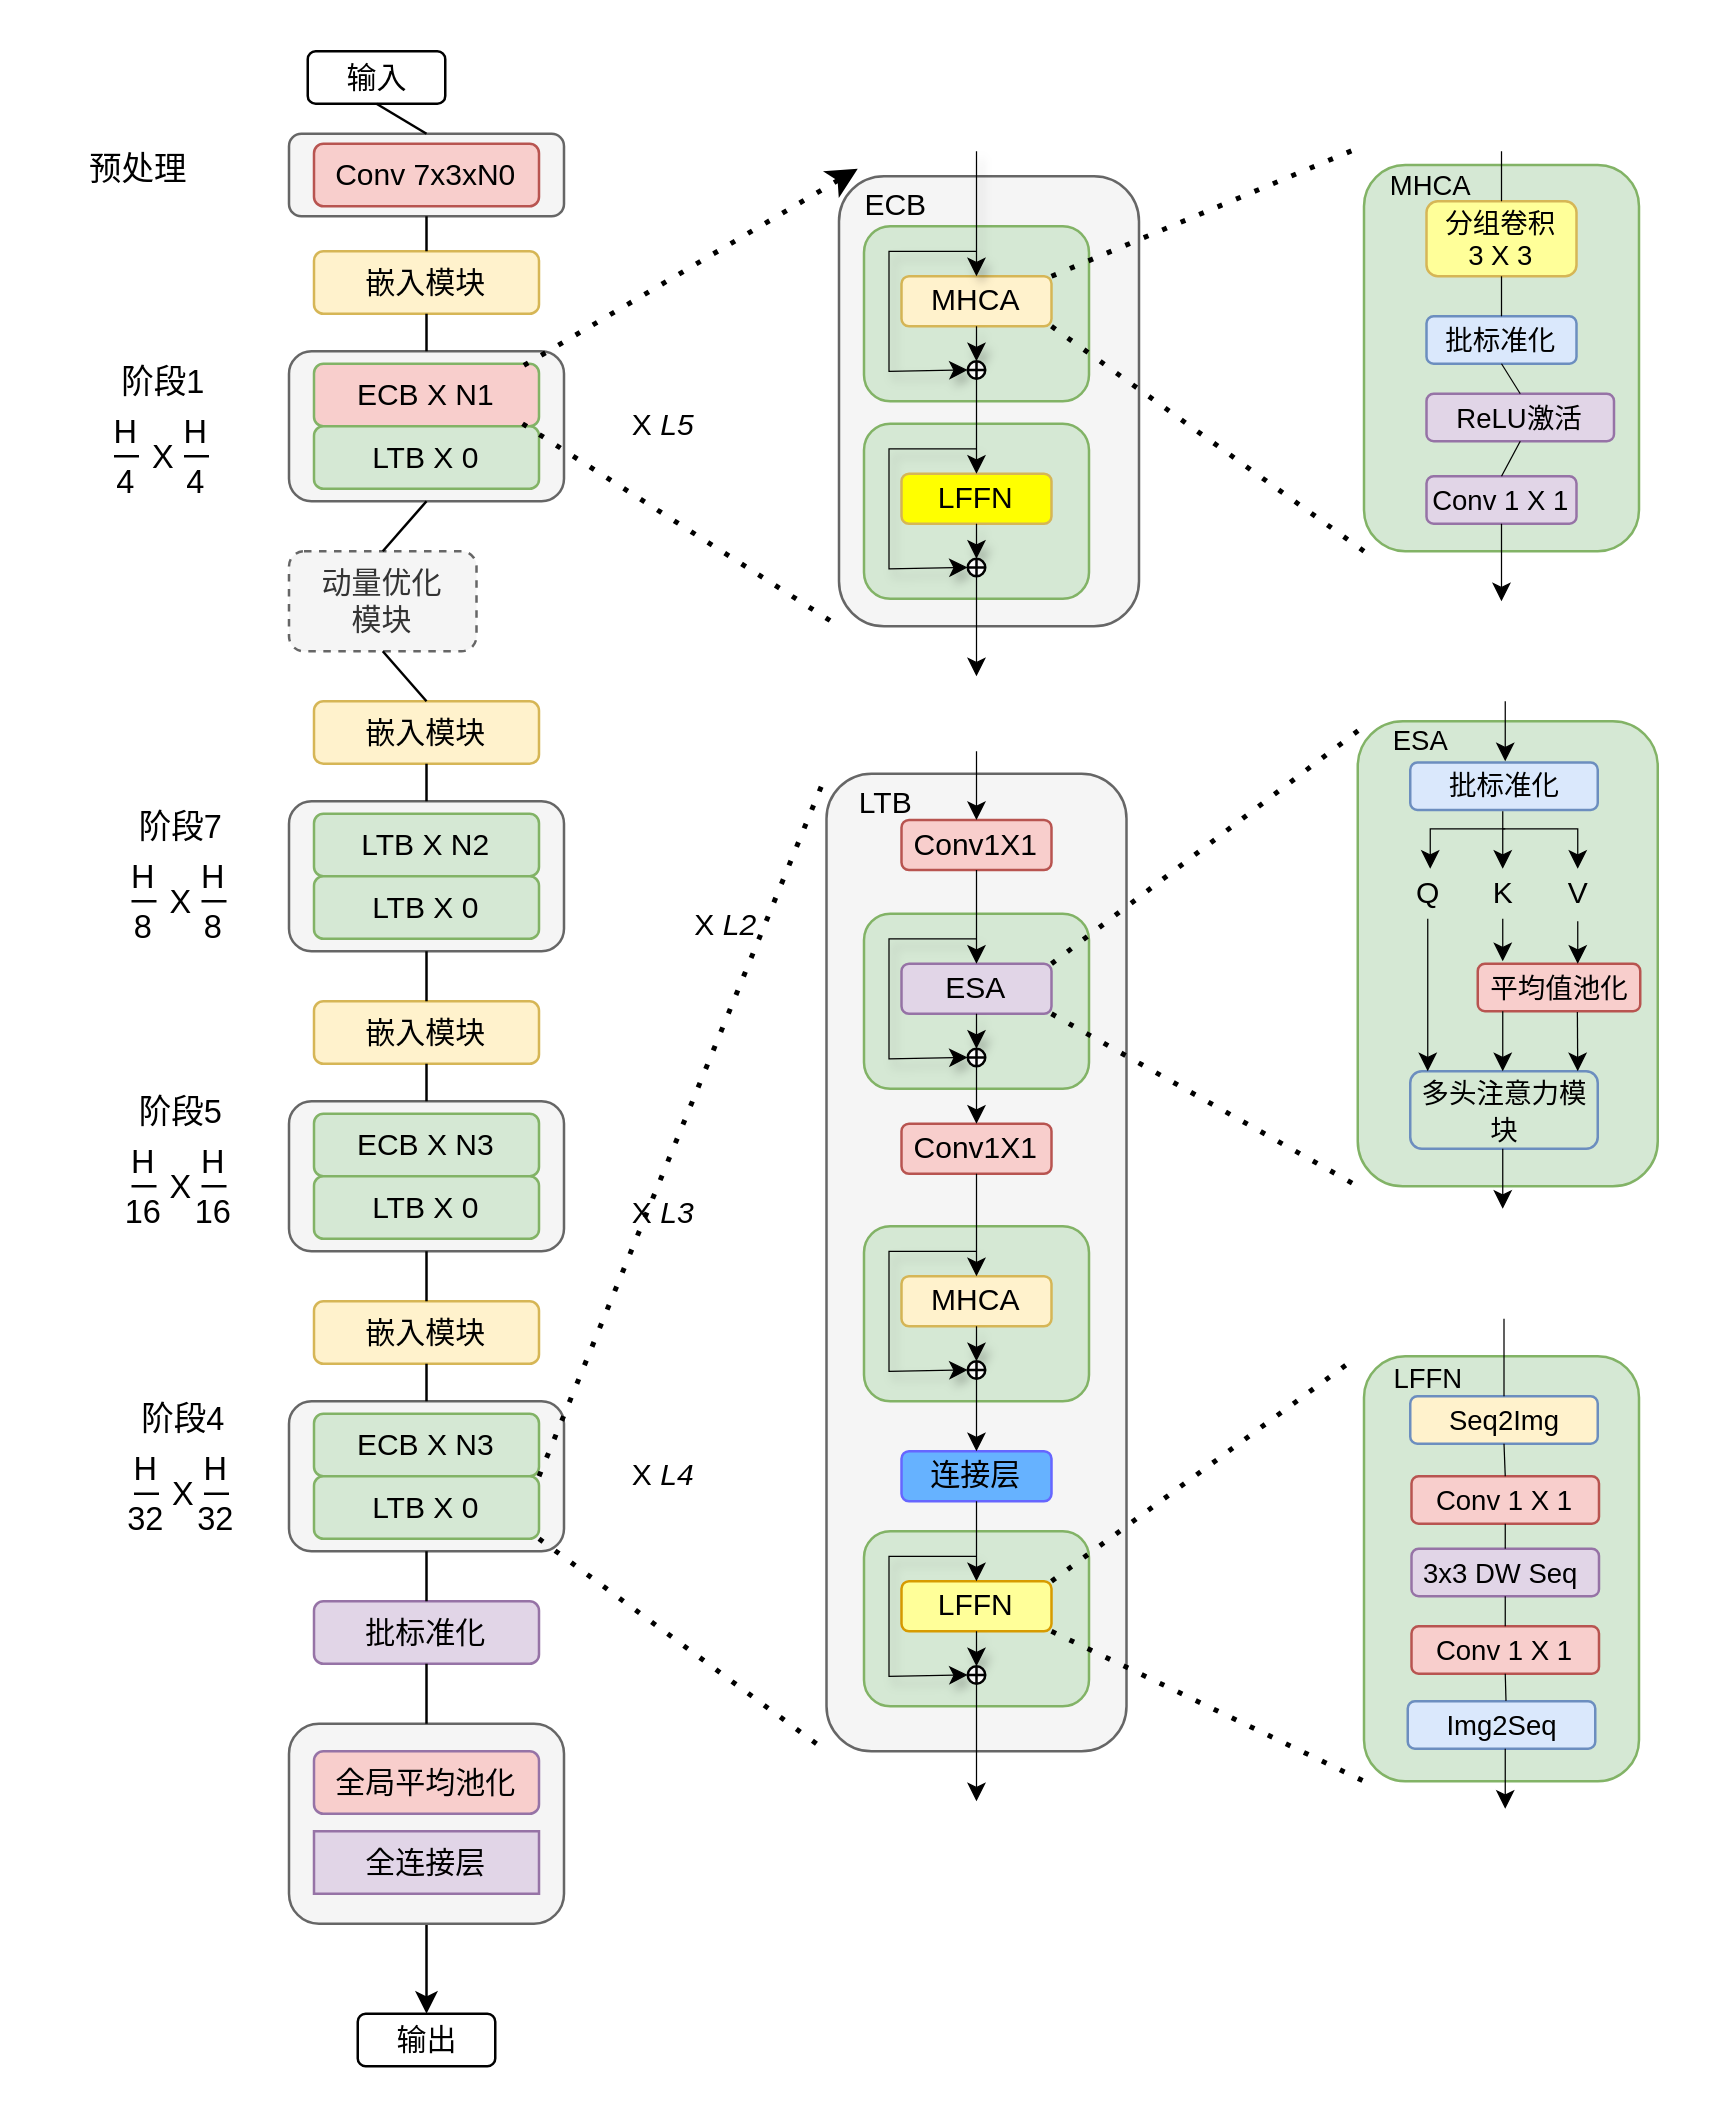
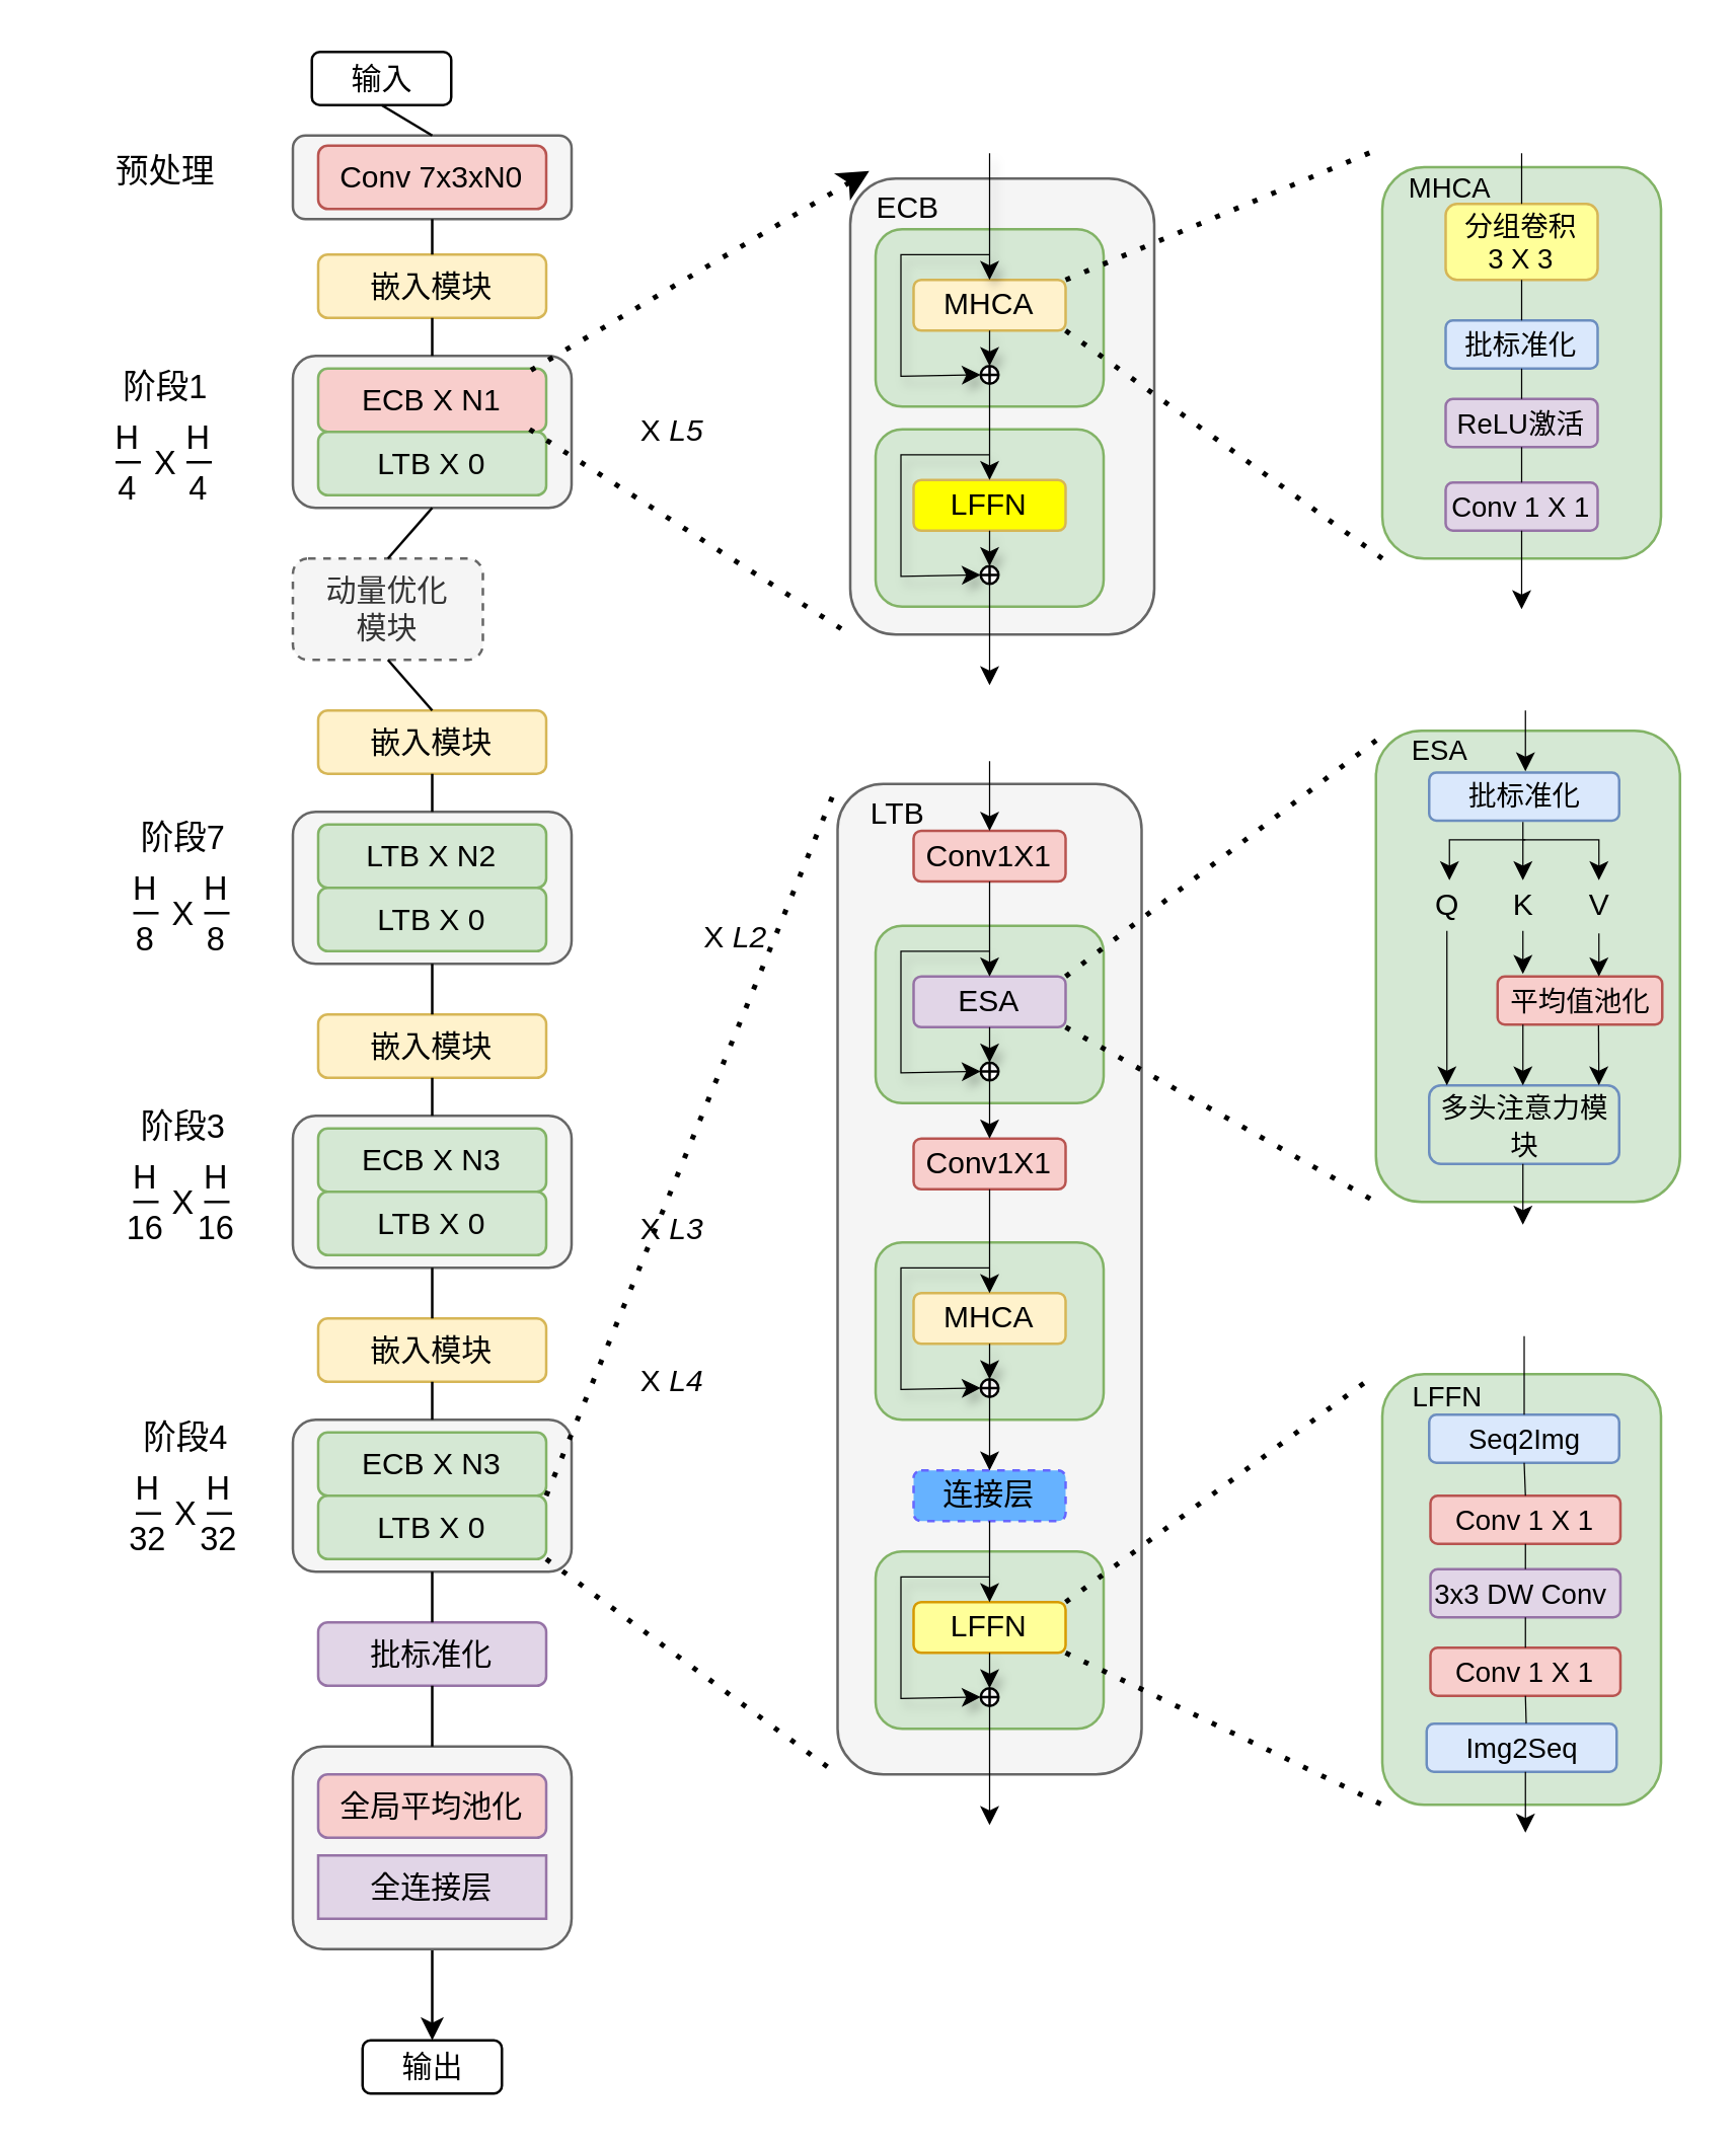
- <mxCell id="40" value="&lt;font style=&quot;font-size: 13px;&quot;&gt;预处理&lt;/font&gt;" style="text;html=1;align=center;verticalAlign=middle;whiteSpace=wrap;rounded=0;" vertex="1" parent="1"><mxGeometry x="25" y="52" width="60" height="30" as="geometry" /></mxCell>
+ <mxCell id="40" value="&lt;font style=&quot;font-size: 13px;&quot;&gt;预处理&lt;/font&gt;" style="text;html=1;align=center;verticalAlign=middle;whiteSpace=wrap;rounded=0;" vertex="1" parent="1"><mxGeometry x="35" y="52" width="60" height="30" as="geometry" /></mxCell>
- <mxCell id="126" value="&lt;span style=&quot;font-size: 11px;&quot;&gt;ReLU激活&lt;/span&gt;" style="rounded=1;whiteSpace=wrap;html=1;fillColor=#e1d5e7;strokeColor=#9673a6;" vertex="1" parent="1"><mxGeometry x="570" y="157" width="75" height="19" as="geometry" /></mxCell>
+ <mxCell id="126" value="&lt;span style=&quot;font-size: 11px;&quot;&gt;ReLU激活&lt;/span&gt;" style="rounded=1;whiteSpace=wrap;html=1;fillColor=#e1d5e7;strokeColor=#9673a6;" vertex="1" parent="1"><mxGeometry x="570" y="157" width="60" height="19" as="geometry" /></mxCell>
- <mxCell id="57" value="&lt;span style=&quot;font-size: 13px;&quot;&gt;阶段5&lt;/span&gt;" style="text;html=1;align=center;verticalAlign=middle;whiteSpace=wrap;rounded=0;" vertex="1" parent="1"><mxGeometry x="42" y="429" width="60" height="30" as="geometry" /></mxCell>
+ <mxCell id="57" value="&lt;span style=&quot;font-size: 13px;&quot;&gt;阶段3&lt;/span&gt;" style="text;html=1;align=center;verticalAlign=middle;whiteSpace=wrap;rounded=0;" vertex="1" parent="1"><mxGeometry x="42" y="429" width="60" height="30" as="geometry" /></mxCell>
- <mxCell id="153" value="&lt;span style=&quot;font-size: 11px;&quot;&gt;Seq2Img&lt;/span&gt;" style="rounded=1;whiteSpace=wrap;html=1;fillColor=#fff2cc;strokeColor=#6c8ebf;" vertex="1" parent="1"><mxGeometry x="563.5" y="558" width="75" height="19" as="geometry" /></mxCell>
+ <mxCell id="153" value="&lt;span style=&quot;font-size: 11px;&quot;&gt;Seq2Img&lt;/span&gt;" style="rounded=1;whiteSpace=wrap;html=1;fillColor=#dae8fc;strokeColor=#6c8ebf;" vertex="1" parent="1"><mxGeometry x="563.5" y="558" width="75" height="19" as="geometry" /></mxCell>
- <mxCell id="76" value="X &lt;i&gt;L4&lt;/i&gt;" style="text;html=1;align=center;verticalAlign=middle;whiteSpace=wrap;rounded=0;" vertex="1" parent="1"><mxGeometry x="235" y="575" width="60" height="30" as="geometry" /></mxCell>
+ <mxCell id="76" value="X &lt;i&gt;L4&lt;/i&gt;" style="text;html=1;align=center;verticalAlign=middle;whiteSpace=wrap;rounded=0;" vertex="1" parent="1"><mxGeometry x="235" y="530" width="60" height="30" as="geometry" /></mxCell>
- <mxCell id="107" value="连接层" style="rounded=1;whiteSpace=wrap;html=1;fillColor=#66B2FF;strokeColor=#6666FF;" vertex="1" parent="1"><mxGeometry x="360" y="580" width="60" height="20" as="geometry" /></mxCell>
+ <mxCell id="107" value="连接层" style="rounded=1;whiteSpace=wrap;html=1;fillColor=#66B2FF;strokeColor=#6666FF;dashed=1;" vertex="1" parent="1"><mxGeometry x="360" y="580" width="60" height="20" as="geometry" /></mxCell>
- <mxCell id="155" value="&lt;span style=&quot;font-size: 11px;&quot;&gt;3x3 DW Seq&amp;nbsp;&lt;/span&gt;" style="rounded=1;whiteSpace=wrap;html=1;fillColor=#e1d5e7;strokeColor=#9673a6;" vertex="1" parent="1"><mxGeometry x="564" y="619" width="75" height="19" as="geometry" /></mxCell>
+ <mxCell id="155" value="&lt;span style=&quot;font-size: 11px;&quot;&gt;3x3 DW Conv&amp;nbsp;&lt;/span&gt;" style="rounded=1;whiteSpace=wrap;html=1;fillColor=#e1d5e7;strokeColor=#9673a6;" vertex="1" parent="1"><mxGeometry x="564" y="619" width="75" height="19" as="geometry" /></mxCell>
